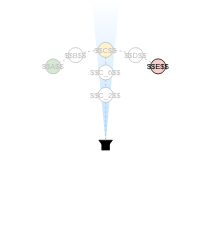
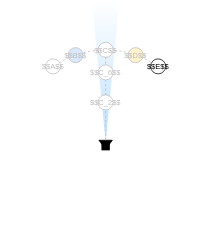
- <mxCell id="4" value="$$C$$" style="ellipse;whiteSpace=wrap;html=1;aspect=fixed;fontSize=10;strokeColor=#BEBEBE;fontColor=#BEBEBE;fillColor=#fff2cc;" parent="1" vertex="1"><mxGeometry x="130" y="20" width="20" height="20" as="geometry" /></mxCell>
+ <mxCell id="4" value="$$C$$" style="ellipse;whiteSpace=wrap;html=1;aspect=fixed;fontSize=10;strokeColor=#BEBEBE;fontColor=#BEBEBE;" parent="1" vertex="1"><mxGeometry x="130" y="20" width="20" height="20" as="geometry" /></mxCell>
- <mxCell id="11" value="$$B$$" style="ellipse;whiteSpace=wrap;html=1;aspect=fixed;fontSize=10;fontColor=#BEBEBE;strokeColor=#BEBEBE;" parent="1" vertex="1"><mxGeometry x="90" y="27" width="20" height="20" as="geometry" /></mxCell>
+ <mxCell id="11" value="$$B$$" style="ellipse;whiteSpace=wrap;html=1;aspect=fixed;fontSize=10;fontColor=#BEBEBE;strokeColor=#BEBEBE;fillColor=#dae8fc;" parent="1" vertex="1"><mxGeometry x="90" y="27" width="20" height="20" as="geometry" /></mxCell>
- <mxCell id="5" value="$$D$$" style="ellipse;whiteSpace=wrap;html=1;aspect=fixed;fontSize=10;fontColor=#BEBEBE;strokeColor=#BEBEBE;" parent="1" vertex="1"><mxGeometry x="170" y="27" width="20" height="20" as="geometry" /></mxCell>
+ <mxCell id="5" value="$$D$$" style="ellipse;whiteSpace=wrap;html=1;aspect=fixed;fontSize=10;fontColor=#BEBEBE;strokeColor=#BEBEBE;fillColor=#fff2cc;" parent="1" vertex="1"><mxGeometry x="170" y="27" width="20" height="20" as="geometry" /></mxCell>
- <mxCell id="12" value="$$A$$" style="ellipse;whiteSpace=wrap;html=1;aspect=fixed;fontSize=10;fontColor=#BEBEBE;strokeColor=#BEBEBE;fillColor=#d5e8d4;" parent="1" vertex="1"><mxGeometry x="60" y="42" width="20" height="20" as="geometry" /></mxCell>
+ <mxCell id="12" value="$$A$$" style="ellipse;whiteSpace=wrap;html=1;aspect=fixed;fontSize=10;fontColor=#BEBEBE;strokeColor=#BEBEBE;" parent="1" vertex="1"><mxGeometry x="60" y="42" width="20" height="20" as="geometry" /></mxCell>
- <mxCell id="6" value="$$E$$" style="ellipse;whiteSpace=wrap;html=1;aspect=fixed;fontSize=10;fontColor=#000000;strokeColor=#000000;fillColor=#f8cecc;" parent="1" vertex="1"><mxGeometry x="200" y="42" width="20" height="20" as="geometry" /></mxCell>
+ <mxCell id="6" value="$$E$$" style="ellipse;whiteSpace=wrap;html=1;aspect=fixed;fontSize=10;fontColor=#000000;strokeColor=#000000;" parent="1" vertex="1"><mxGeometry x="200" y="42" width="20" height="20" as="geometry" /></mxCell>
- <mxCell id="14" value="$$C_2$$" style="ellipse;whiteSpace=wrap;html=1;aspect=fixed;fontSize=10;strokeColor=#BEBEBE;fontColor=#BEBEBE;" parent="1" vertex="1"><mxGeometry x="130" y="80" width="20" height="20" as="geometry" /></mxCell>
+ <mxCell id="14" value="$$C_2$$" style="ellipse;whiteSpace=wrap;html=1;aspect=fixed;fontSize=10;strokeColor=#BEBEBE;fontColor=#BEBEBE;" parent="1" vertex="1"><mxGeometry x="130" y="90" width="20" height="20" as="geometry" /></mxCell>
